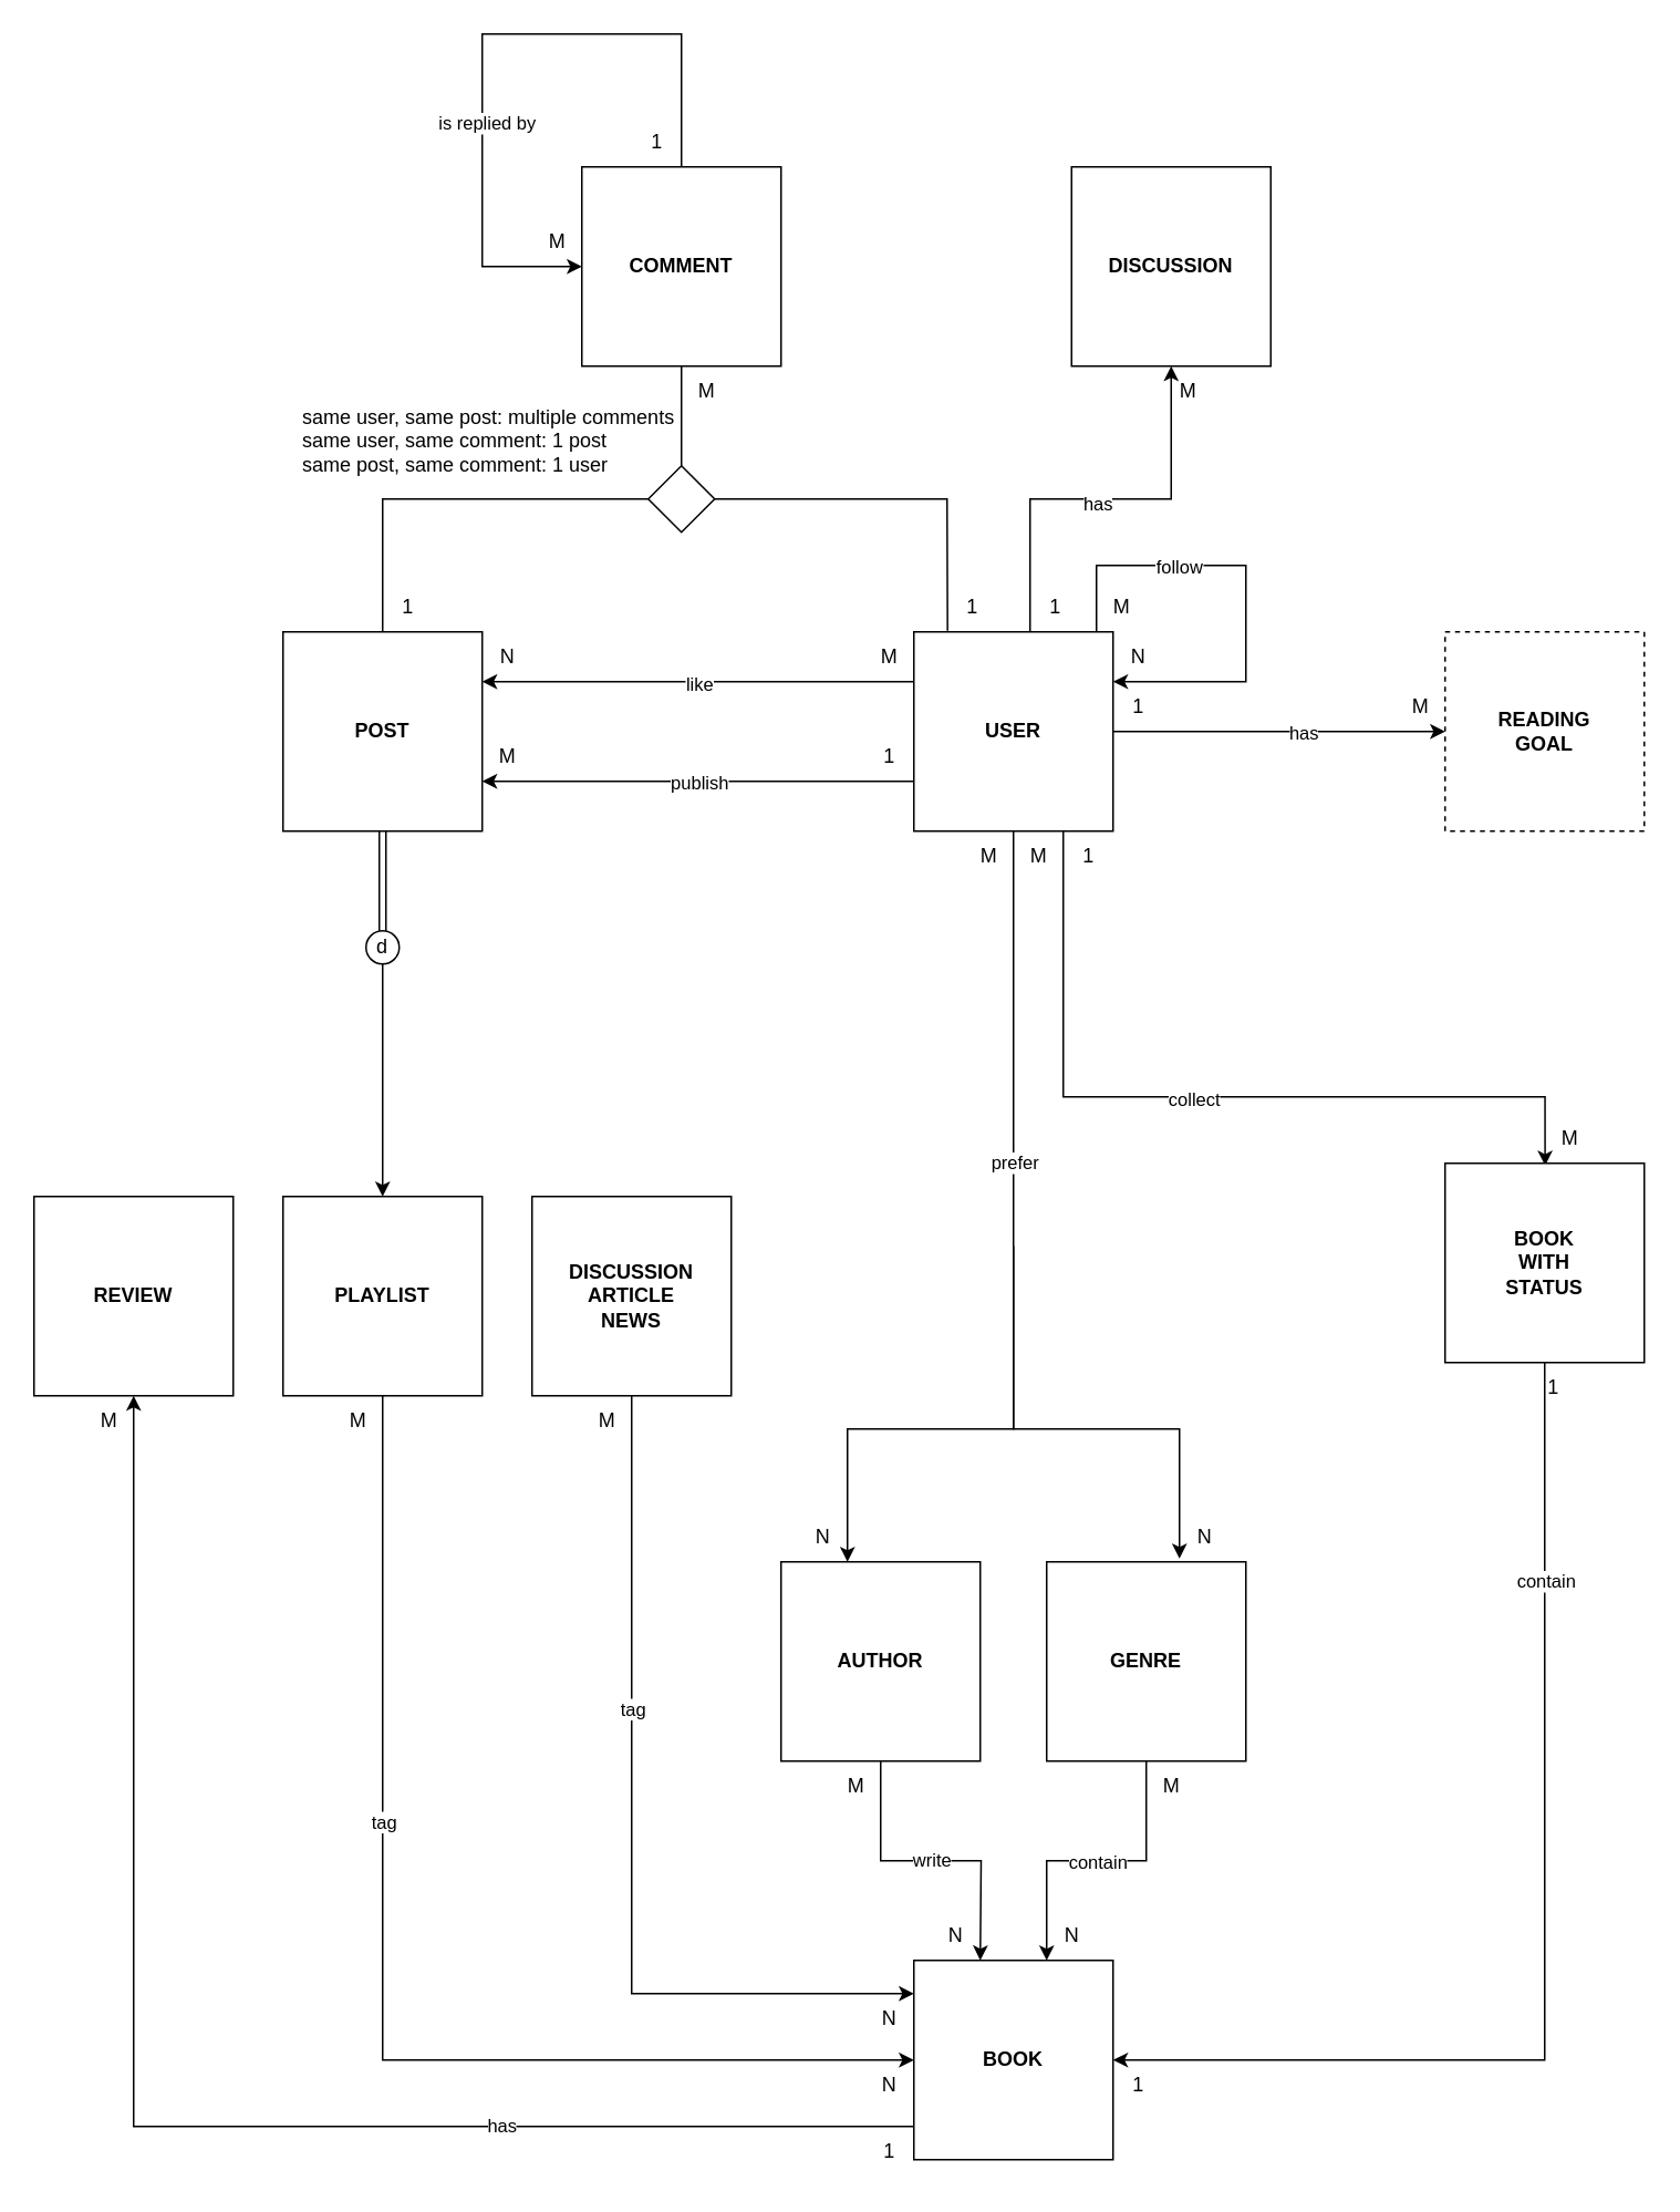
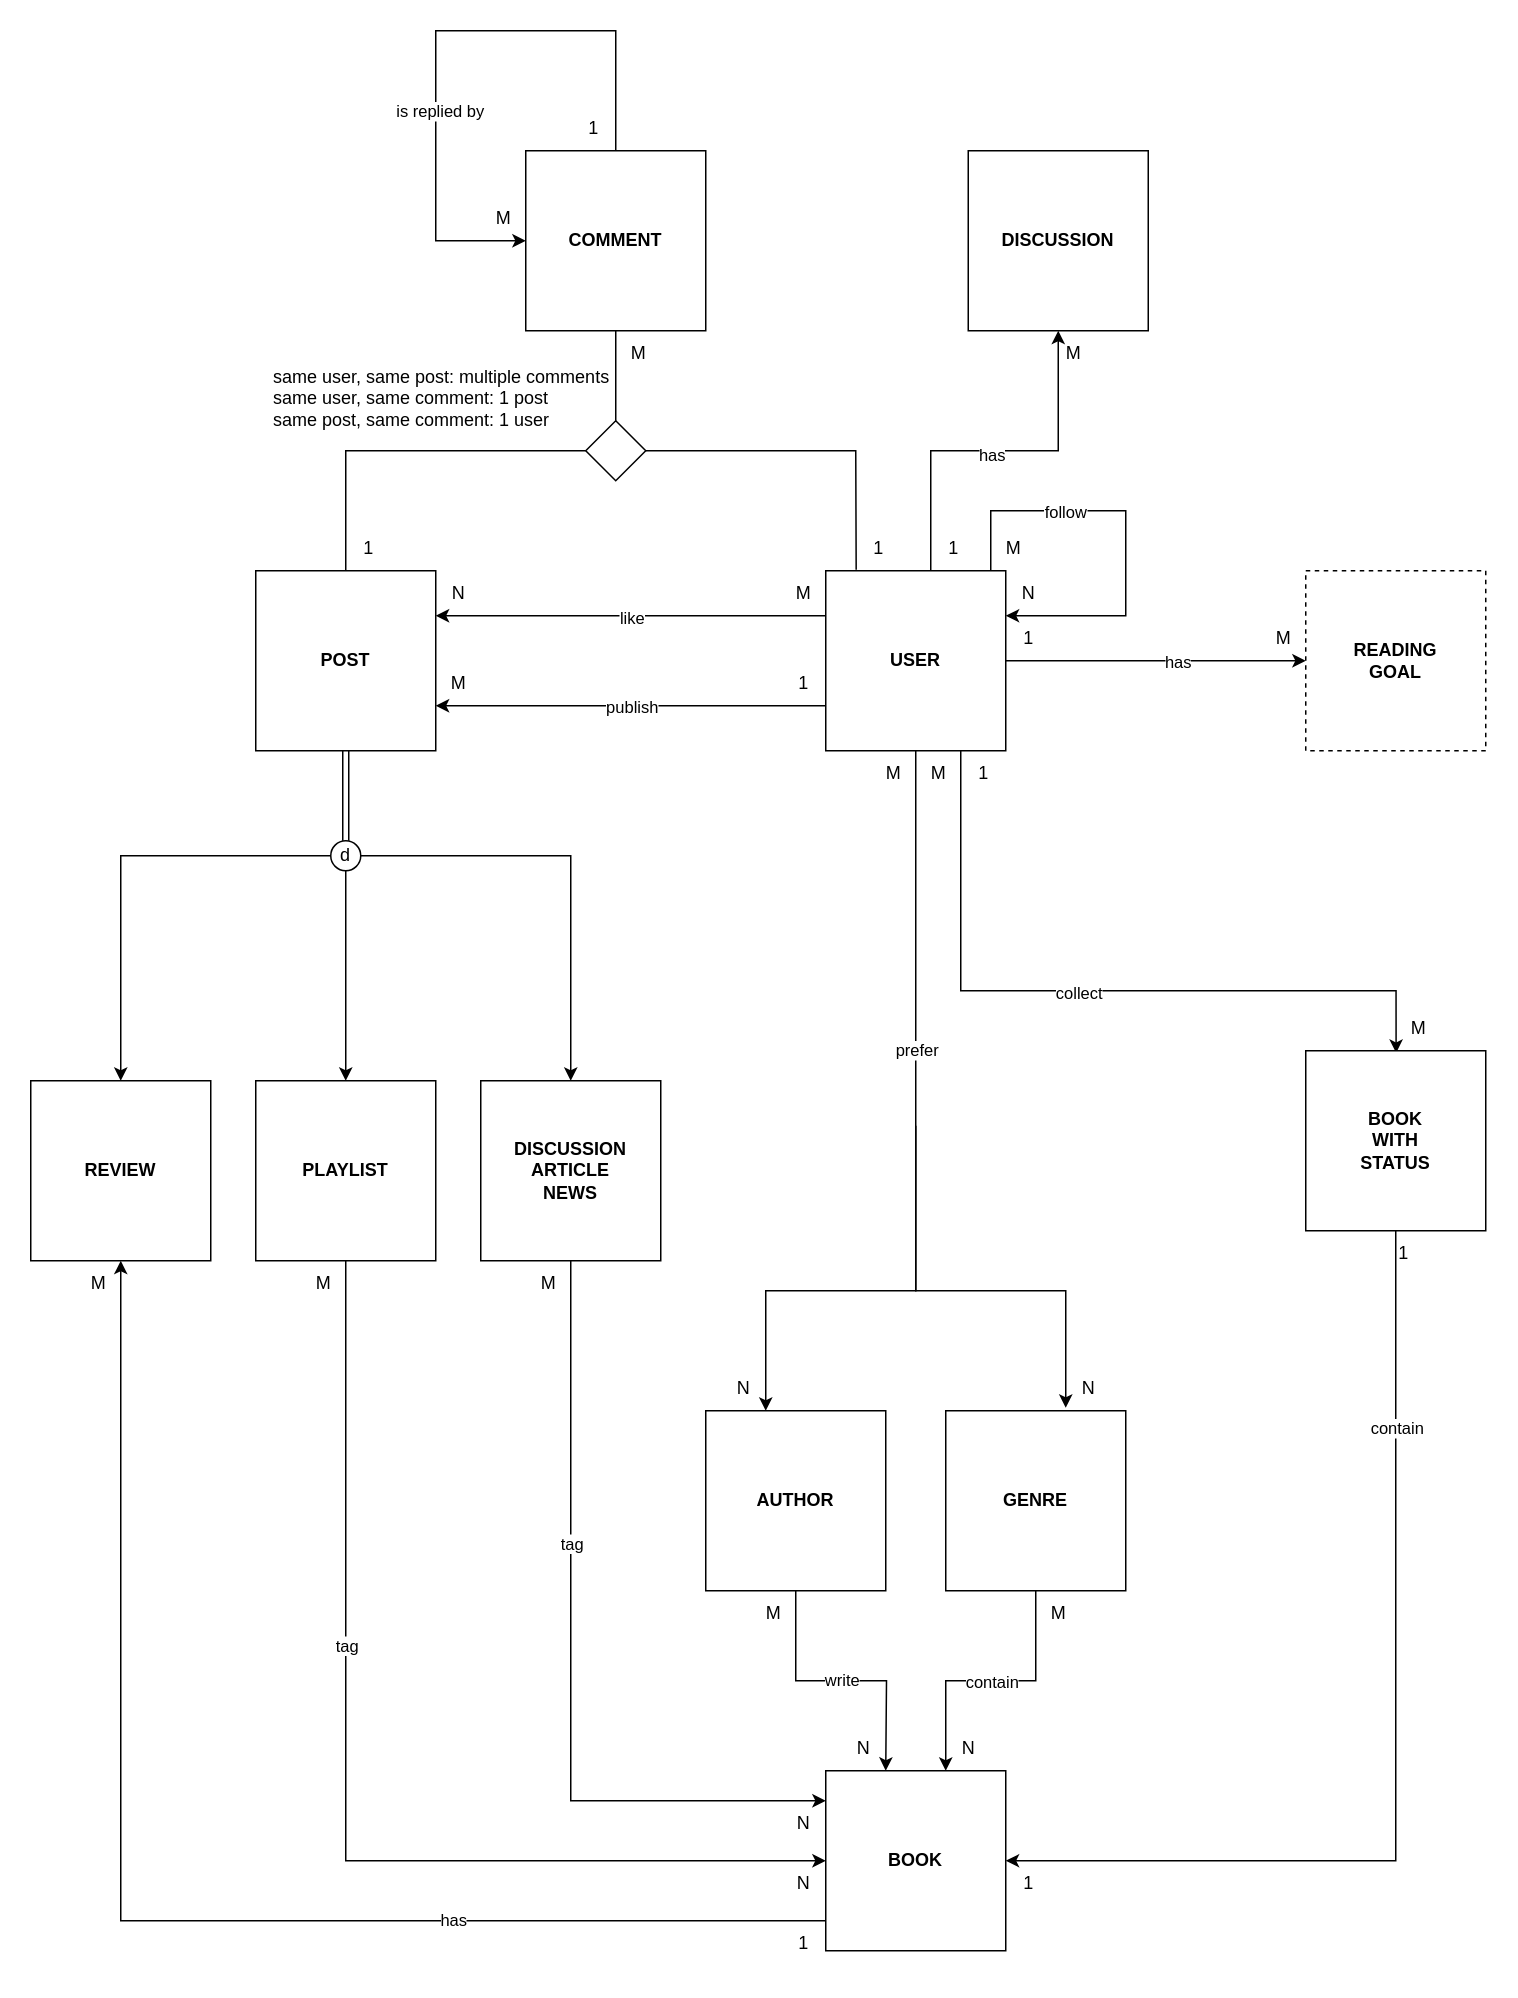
+ <mxCell id="18" style="edgeStyle=orthogonalEdgeStyle;rounded=0;orthogonalLoop=1;jettySize=auto;html=1;entryX=0.5;entryY=0;entryDx=0;entryDy=0;" parent="1" source="21" target="23" edge="1"><mxGeometry relative="1" as="geometry" /></mxCell>
+ <mxCell id="20" style="edgeStyle=orthogonalEdgeStyle;rounded=0;orthogonalLoop=1;jettySize=auto;html=1;entryX=0.5;entryY=0;entryDx=0;entryDy=0;" parent="1" source="21" target="26" edge="1"><mxGeometry relative="1" as="geometry" /></mxCell>
